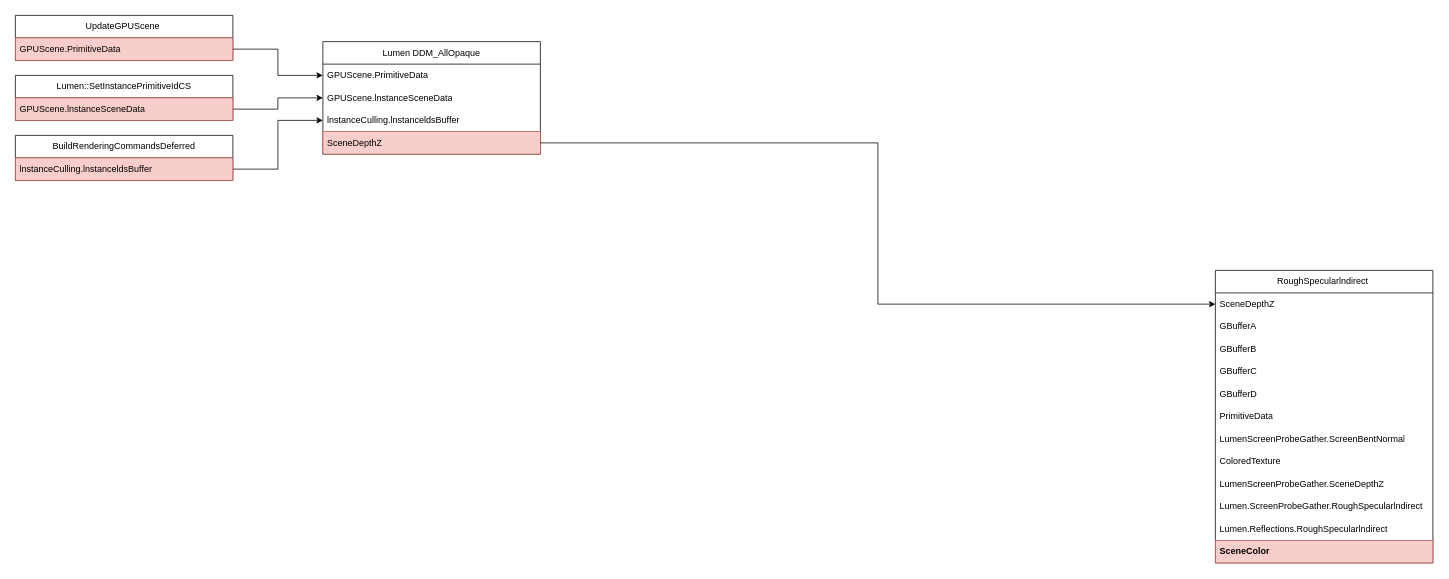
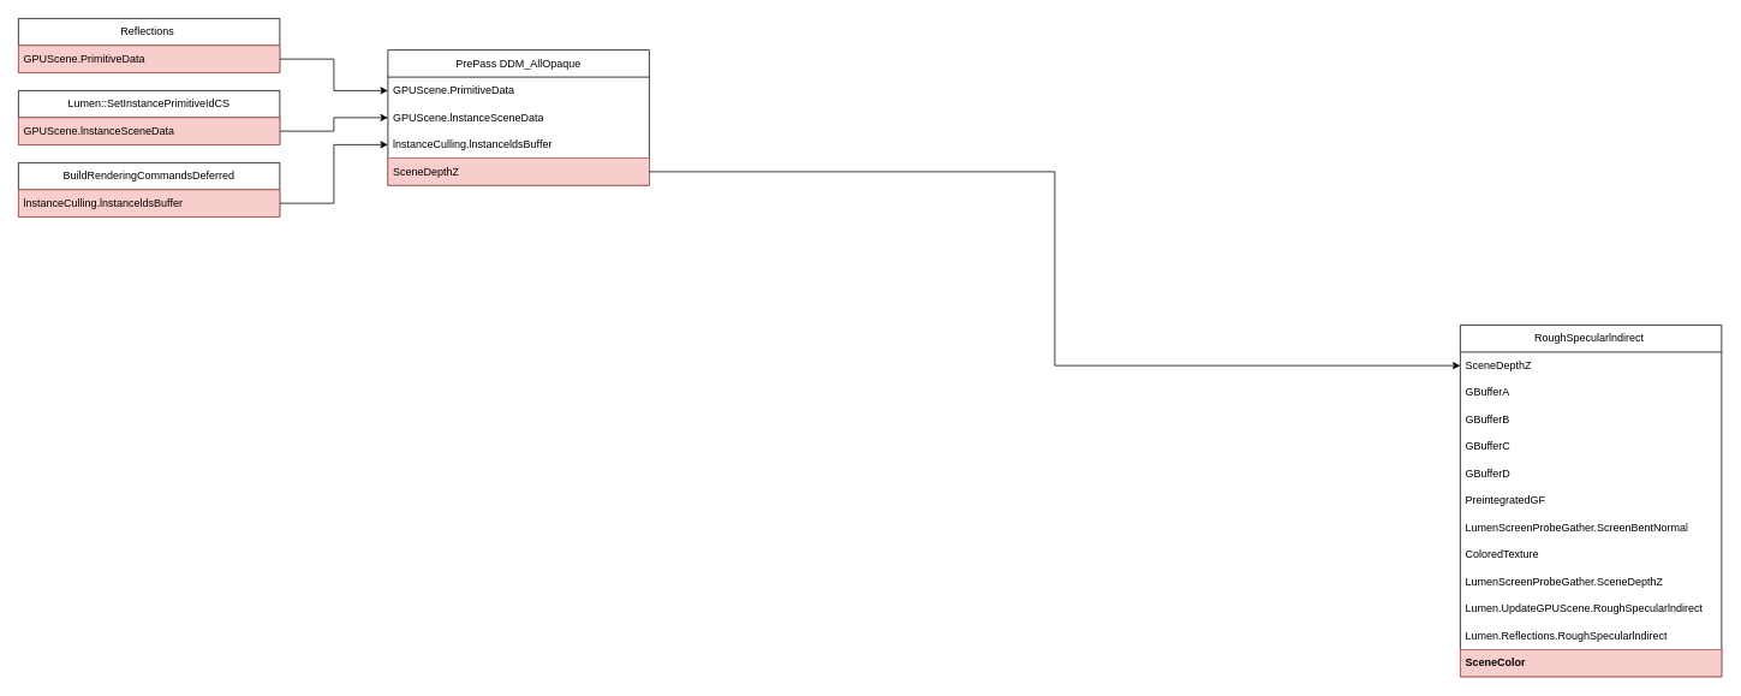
- <mxCell id="20" value="UpdateGPUScene&amp;nbsp;" style="swimlane;fontStyle=0;childLayout=stackLayout;horizontal=1;startSize=30;horizontalStack=0;resizeParent=1;resizeParentMax=0;resizeLast=0;collapsible=1;marginBottom=0;whiteSpace=wrap;html=1;" vertex="1" parent="1"><mxGeometry x="20" y="20" width="290" height="60" as="geometry" /></mxCell>
+ <mxCell id="20" value="Reflections&amp;nbsp;" style="swimlane;fontStyle=0;childLayout=stackLayout;horizontal=1;startSize=30;horizontalStack=0;resizeParent=1;resizeParentMax=0;resizeLast=0;collapsible=1;marginBottom=0;whiteSpace=wrap;html=1;" vertex="1" parent="1"><mxGeometry x="20" y="20" width="290" height="60" as="geometry" /></mxCell>
- <mxCell id="15" value="Lumen&amp;nbsp;DDM_AllOpaque" style="swimlane;fontStyle=0;childLayout=stackLayout;horizontal=1;startSize=30;horizontalStack=0;resizeParent=1;resizeParentMax=0;resizeLast=0;collapsible=1;marginBottom=0;whiteSpace=wrap;html=1;" vertex="1" parent="1"><mxGeometry x="430" y="55" width="290" height="150" as="geometry" /></mxCell>
+ <mxCell id="15" value="PrePass&amp;nbsp;DDM_AllOpaque" style="swimlane;fontStyle=0;childLayout=stackLayout;horizontal=1;startSize=30;horizontalStack=0;resizeParent=1;resizeParentMax=0;resizeLast=0;collapsible=1;marginBottom=0;whiteSpace=wrap;html=1;" vertex="1" parent="1"><mxGeometry x="430" y="55" width="290" height="150" as="geometry" /></mxCell>
- <mxCell id="8" value="PrimitiveData" style="text;strokeColor=none;fillColor=none;align=left;verticalAlign=middle;spacingLeft=4;spacingRight=4;overflow=hidden;points=[[0,0.5],[1,0.5]];portConstraint=eastwest;rotatable=0;whiteSpace=wrap;html=1;" vertex="1" parent="2"><mxGeometry y="180" width="290" height="30" as="geometry" /></mxCell>
+ <mxCell id="8" value="PreintegratedGF" style="text;strokeColor=none;fillColor=none;align=left;verticalAlign=middle;spacingLeft=4;spacingRight=4;overflow=hidden;points=[[0,0.5],[1,0.5]];portConstraint=eastwest;rotatable=0;whiteSpace=wrap;html=1;" vertex="1" parent="2"><mxGeometry y="180" width="290" height="30" as="geometry" /></mxCell>
- <mxCell id="12" value="Lumen.ScreenProbeGather.RoughSpecularlndirect" style="text;strokeColor=none;fillColor=none;align=left;verticalAlign=middle;spacingLeft=4;spacingRight=4;overflow=hidden;points=[[0,0.5],[1,0.5]];portConstraint=eastwest;rotatable=0;whiteSpace=wrap;html=1;" vertex="1" parent="2"><mxGeometry y="300" width="290" height="30" as="geometry" /></mxCell>
+ <mxCell id="12" value="Lumen.UpdateGPUScene.RoughSpecularlndirect" style="text;strokeColor=none;fillColor=none;align=left;verticalAlign=middle;spacingLeft=4;spacingRight=4;overflow=hidden;points=[[0,0.5],[1,0.5]];portConstraint=eastwest;rotatable=0;whiteSpace=wrap;html=1;" vertex="1" parent="2"><mxGeometry y="300" width="290" height="30" as="geometry" /></mxCell>
